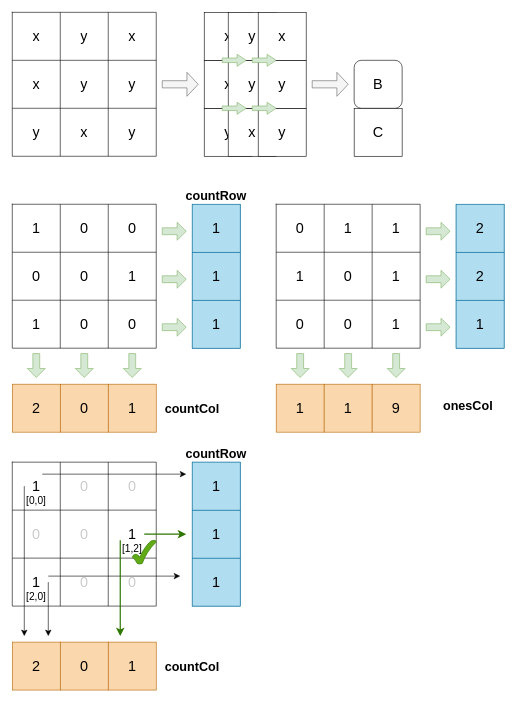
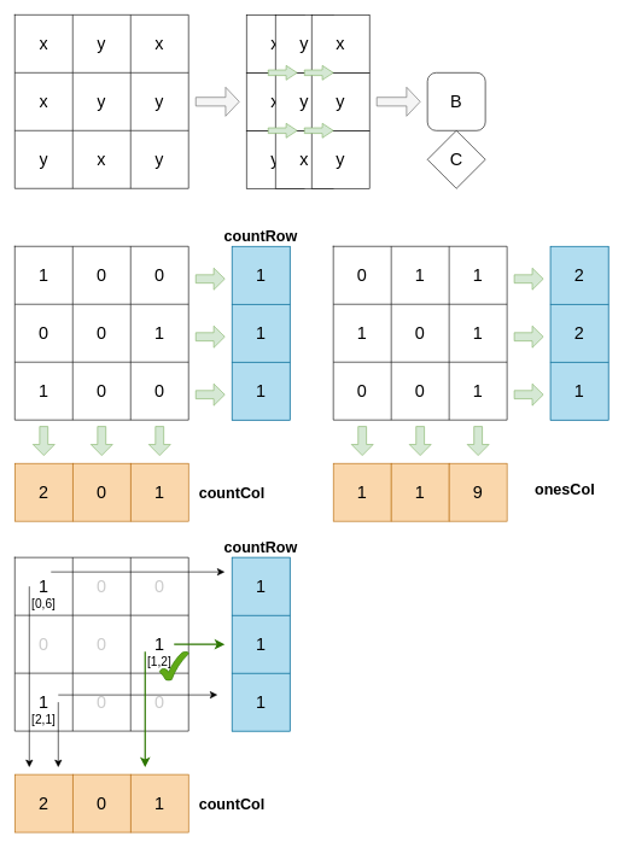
- <mxCell id="28" value="&lt;font style=&quot;font-size: 24px;&quot;&gt;C&lt;/font&gt;" style="rounded=0;whiteSpace=wrap;html=1;movable=1;resizable=1;rotatable=1;deletable=1;editable=1;locked=0;connectable=1;" vertex="1" parent="27"><mxGeometry y="160" width="80" height="80" as="geometry" /></mxCell>
+ <mxCell id="28" value="&lt;font style=&quot;font-size: 24px;&quot;&gt;C&lt;/font&gt;" style="rhombus;whiteSpace=wrap;html=1;movable=1;resizable=1;rotatable=1;deletable=1;editable=1;locked=0;connectable=1;" vertex="1" parent="27"><mxGeometry y="160" width="80" height="80" as="geometry" /></mxCell>
- <mxCell id="86" value="&lt;font style=&quot;font-size: 17px;&quot;&gt;[0,0]&lt;/font&gt;" style="text;html=1;strokeColor=none;fillColor=none;align=center;verticalAlign=middle;whiteSpace=wrap;rounded=0;movable=1;resizable=1;rotatable=1;deletable=1;editable=1;locked=0;connectable=1;" vertex="1" parent="1"><mxGeometry x="30" y="820" width="60" height="30" as="geometry" /></mxCell>
+ <mxCell id="86" value="&lt;font style=&quot;font-size: 17px;&quot;&gt;[0,6]&lt;/font&gt;" style="text;html=1;strokeColor=none;fillColor=none;align=center;verticalAlign=middle;whiteSpace=wrap;rounded=0;movable=1;resizable=1;rotatable=1;deletable=1;editable=1;locked=0;connectable=1;" vertex="1" parent="1"><mxGeometry x="30" y="820" width="60" height="30" as="geometry" /></mxCell>
- <mxCell id="88" value="&lt;font style=&quot;font-size: 17px;&quot;&gt;[2,0]&lt;/font&gt;" style="text;html=1;strokeColor=none;fillColor=none;align=center;verticalAlign=middle;whiteSpace=wrap;rounded=0;movable=1;resizable=1;rotatable=1;deletable=1;editable=1;locked=0;connectable=1;" vertex="1" parent="1"><mxGeometry x="30" y="980" width="60" height="30" as="geometry" /></mxCell>
+ <mxCell id="88" value="&lt;font style=&quot;font-size: 17px;&quot;&gt;[2,1]&lt;/font&gt;" style="text;html=1;strokeColor=none;fillColor=none;align=center;verticalAlign=middle;whiteSpace=wrap;rounded=0;movable=1;resizable=1;rotatable=1;deletable=1;editable=1;locked=0;connectable=1;" vertex="1" parent="1"><mxGeometry x="30" y="980" width="60" height="30" as="geometry" /></mxCell>
